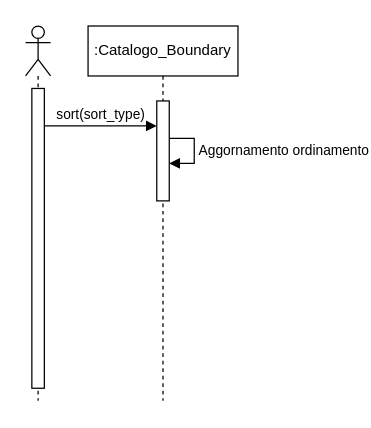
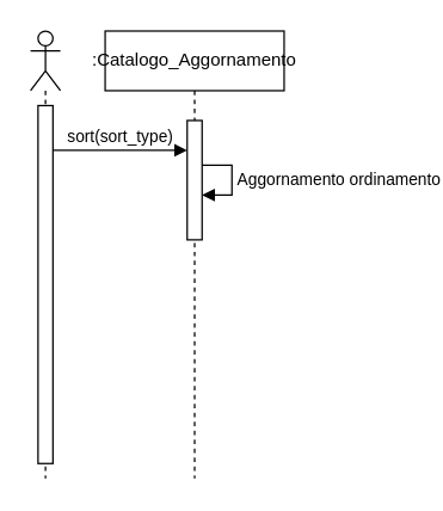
- <mxCell id="4" value=":Catalogo_Boundary" style="shape=umlLifeline;perimeter=lifelinePerimeter;whiteSpace=wrap;html=1;container=1;dropTarget=0;collapsible=0;recursiveResize=0;outlineConnect=0;portConstraint=eastwest;newEdgeStyle={&quot;curved&quot;:0,&quot;rounded&quot;:0};" vertex="1" parent="1"><mxGeometry x="70" y="20" width="120" height="300" as="geometry" /></mxCell>
+ <mxCell id="4" value=":Catalogo_Aggornamento" style="shape=umlLifeline;perimeter=lifelinePerimeter;whiteSpace=wrap;html=1;container=1;dropTarget=0;collapsible=0;recursiveResize=0;outlineConnect=0;portConstraint=eastwest;newEdgeStyle={&quot;curved&quot;:0,&quot;rounded&quot;:0};" vertex="1" parent="1"><mxGeometry x="70" y="20" width="120" height="300" as="geometry" /></mxCell>
